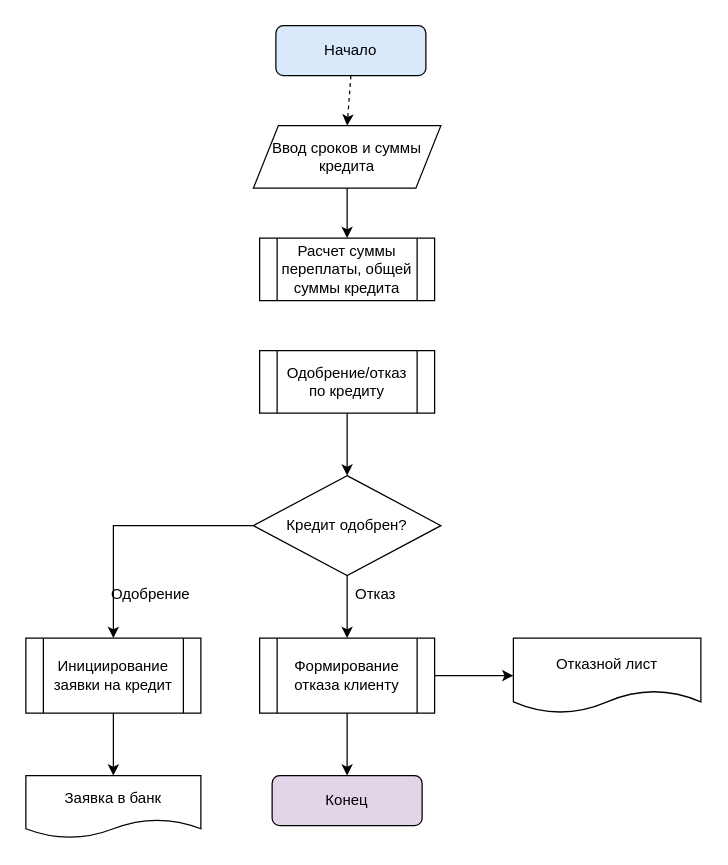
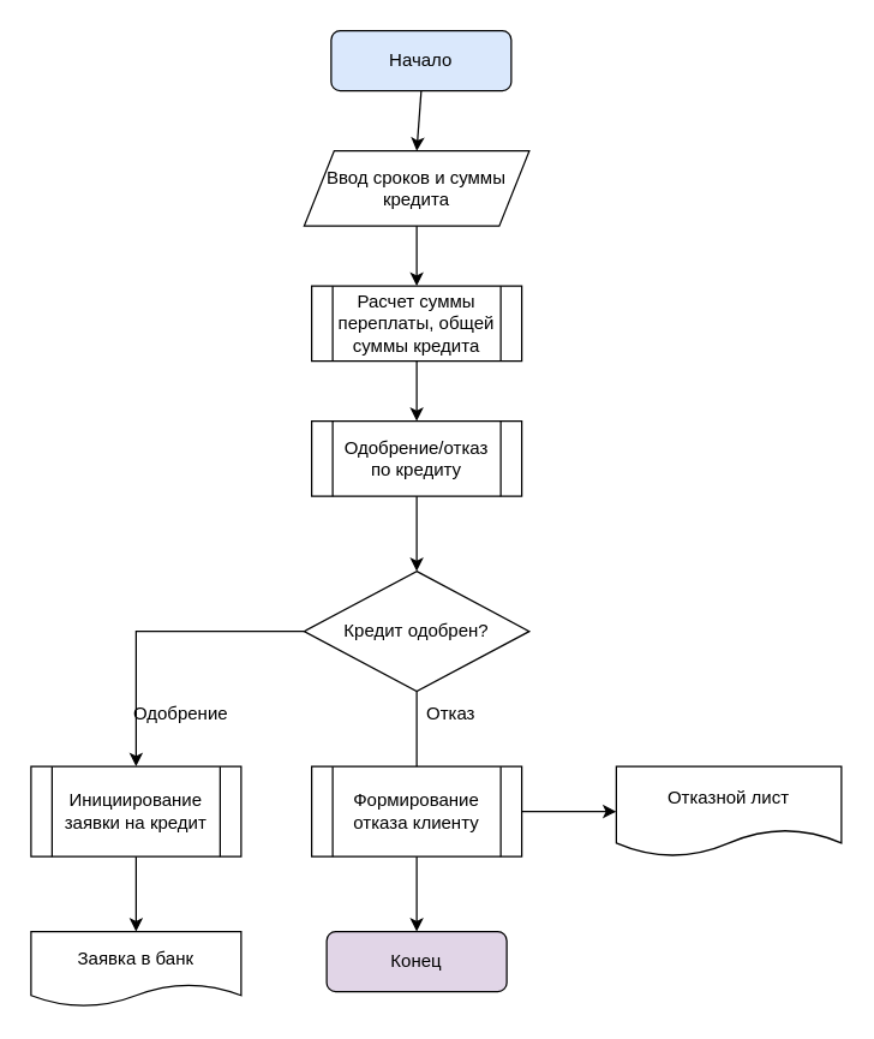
- <mxCell id="6" value="" style="endArrow=classic;html=1;rounded=0;exitX=0.5;exitY=1;exitDx=0;exitDy=0;entryX=0.5;entryY=0;entryDx=0;entryDy=0;dashed=1;" edge="1" parent="1" source="2" target="3"><mxGeometry width="50" height="50" relative="1" as="geometry"><mxPoint x="540" y="270" as="sourcePoint" /><mxPoint x="590" y="220" as="targetPoint" /></mxGeometry></mxCell>
+ <mxCell id="6" value="" style="endArrow=classic;html=1;rounded=0;exitX=0.5;exitY=1;exitDx=0;exitDy=0;entryX=0.5;entryY=0;entryDx=0;entryDy=0;" edge="1" parent="1" source="2" target="3"><mxGeometry width="50" height="50" relative="1" as="geometry"><mxPoint x="540" y="270" as="sourcePoint" /><mxPoint x="590" y="220" as="targetPoint" /></mxGeometry></mxCell>
+ <mxCell id="16" value="" style="endArrow=classic;html=1;rounded=0;exitX=0.5;exitY=1;exitDx=0;exitDy=0;entryX=0.5;entryY=0;entryDx=0;entryDy=0;" edge="1" parent="1" source="4" target="5"><mxGeometry width="50" height="50" relative="1" as="geometry"><mxPoint x="540" y="370" as="sourcePoint" /><mxPoint x="590" y="320" as="targetPoint" /></mxGeometry></mxCell>
- <mxCell id="8" value="" style="endArrow=classic;html=1;rounded=0;entryX=0.5;entryY=0;entryDx=0;entryDy=0;exitX=0.5;exitY=1;exitDx=0;exitDy=0;" edge="1" parent="1" source="17" target="15"><mxGeometry width="50" height="50" relative="1" as="geometry"><mxPoint x="277" y="480" as="sourcePoint" /><mxPoint x="274" y="550" as="targetPoint" /></mxGeometry></mxCell>
+ <mxCell id="8" value="" style="endArrow=none;html=1;rounded=0;entryX=0.5;entryY=0;entryDx=0;entryDy=0;exitX=0.5;exitY=1;exitDx=0;exitDy=0;" edge="1" parent="1" source="17" target="15"><mxGeometry width="50" height="50" relative="1" as="geometry"><mxPoint x="277" y="480" as="sourcePoint" /><mxPoint x="274" y="550" as="targetPoint" /></mxGeometry></mxCell>
